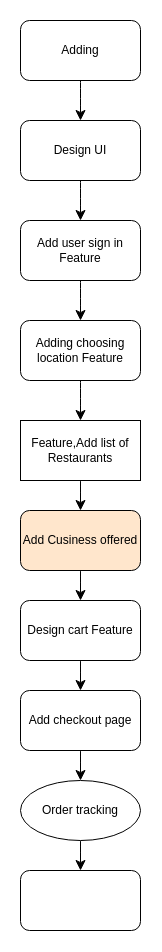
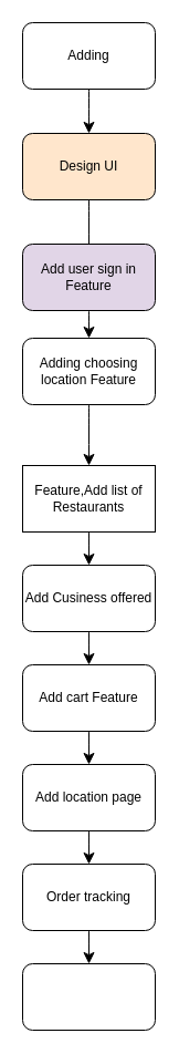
- <mxCell id="5" value="Design UI" style="rounded=1;whiteSpace=wrap;html=1;" vertex="1" parent="1"><mxGeometry x="20" y="120" width="120" height="60" as="geometry" /></mxCell>
+ <mxCell id="5" value="Design UI" style="rounded=1;whiteSpace=wrap;html=1;fillColor=#ffe6cc;" vertex="1" parent="1"><mxGeometry x="20" y="120" width="120" height="60" as="geometry" /></mxCell>
- <mxCell id="4" value="" style="edgeStyle=none;curved=1;rounded=0;orthogonalLoop=1;jettySize=auto;html=1;fontSize=12;startSize=8;endSize=8;" edge="1" parent="1" source="5" target="7"><mxGeometry relative="1" as="geometry" /></mxCell>
+ <mxCell id="4" value="" style="edgeStyle=none;curved=1;rounded=0;orthogonalLoop=1;jettySize=auto;html=1;fontSize=12;startSize=8;endSize=8;endArrow=none;" edge="1" parent="1" source="5" target="7"><mxGeometry relative="1" as="geometry" /></mxCell>
- <mxCell id="7" value="Add user sign in Feature" style="rounded=1;whiteSpace=wrap;html=1;" vertex="1" parent="1"><mxGeometry x="20" y="220" width="120" height="60" as="geometry" /></mxCell>
+ <mxCell id="7" value="Add user sign in Feature" style="rounded=1;whiteSpace=wrap;html=1;fillColor=#e1d5e7;" vertex="1" parent="1"><mxGeometry x="20" y="220" width="120" height="60" as="geometry" /></mxCell>
- <mxCell id="9" value="Adding choosing location Feature" style="rounded=1;whiteSpace=wrap;html=1;" vertex="1" parent="1"><mxGeometry x="20" y="320" width="120" height="60" as="geometry" /></mxCell>
+ <mxCell id="9" value="Adding choosing location Feature" style="rounded=1;whiteSpace=wrap;html=1;" vertex="1" parent="1"><mxGeometry x="20" y="305" width="120" height="60" as="geometry" /></mxCell>
- <mxCell id="18" value="Add Cusiness offered" style="rounded=1;whiteSpace=wrap;html=1;fillColor=#ffe6cc;" vertex="1" parent="1"><mxGeometry x="20" y="510" width="120" height="60" as="geometry" /></mxCell>
+ <mxCell id="18" value="Add Cusiness offered" style="rounded=1;whiteSpace=wrap;html=1;" vertex="1" parent="1"><mxGeometry x="20" y="510" width="120" height="60" as="geometry" /></mxCell>
- <mxCell id="20" value="Design cart Feature" style="rounded=1;whiteSpace=wrap;html=1;" vertex="1" parent="1"><mxGeometry x="20" y="600" width="120" height="60" as="geometry" /></mxCell>
+ <mxCell id="20" value="Add cart Feature" style="rounded=1;whiteSpace=wrap;html=1;" vertex="1" parent="1"><mxGeometry x="20" y="600" width="120" height="60" as="geometry" /></mxCell>
- <mxCell id="19" value="Add checkout page" style="rounded=1;whiteSpace=wrap;html=1;" vertex="1" parent="1"><mxGeometry x="20" y="690" width="120" height="60" as="geometry" /></mxCell>
+ <mxCell id="19" value="Add location page" style="rounded=1;whiteSpace=wrap;html=1;" vertex="1" parent="1"><mxGeometry x="20" y="690" width="120" height="60" as="geometry" /></mxCell>
- <mxCell id="16" value="Order tracking" style="ellipse;whiteSpace=wrap;html=1;" vertex="1" parent="1"><mxGeometry x="20" y="780" width="120" height="60" as="geometry" /></mxCell>
+ <mxCell id="16" value="Order tracking" style="rounded=1;whiteSpace=wrap;html=1;" vertex="1" parent="1"><mxGeometry x="20" y="780" width="120" height="60" as="geometry" /></mxCell>
